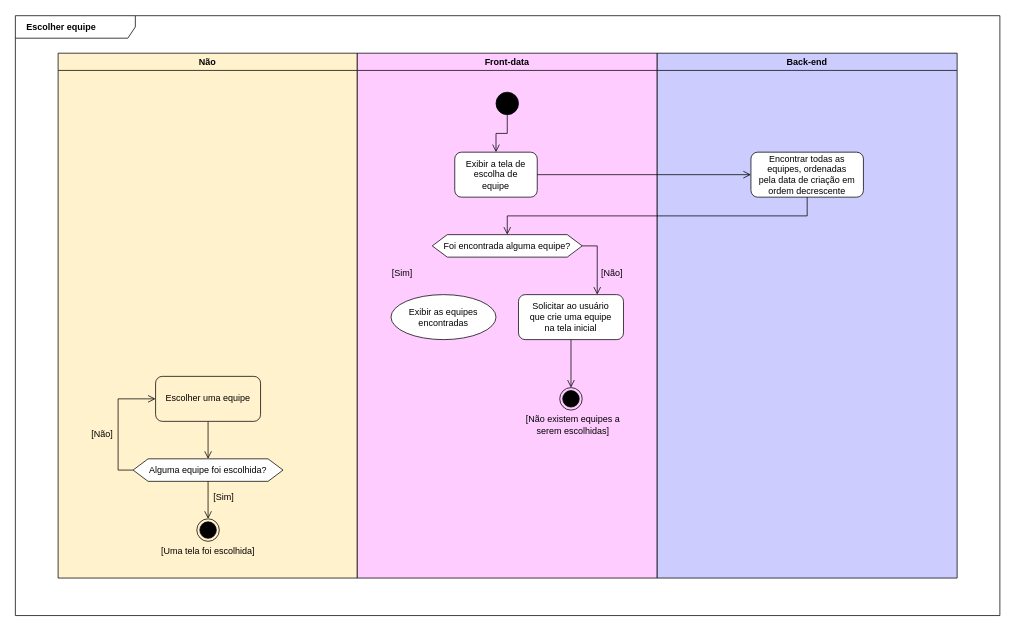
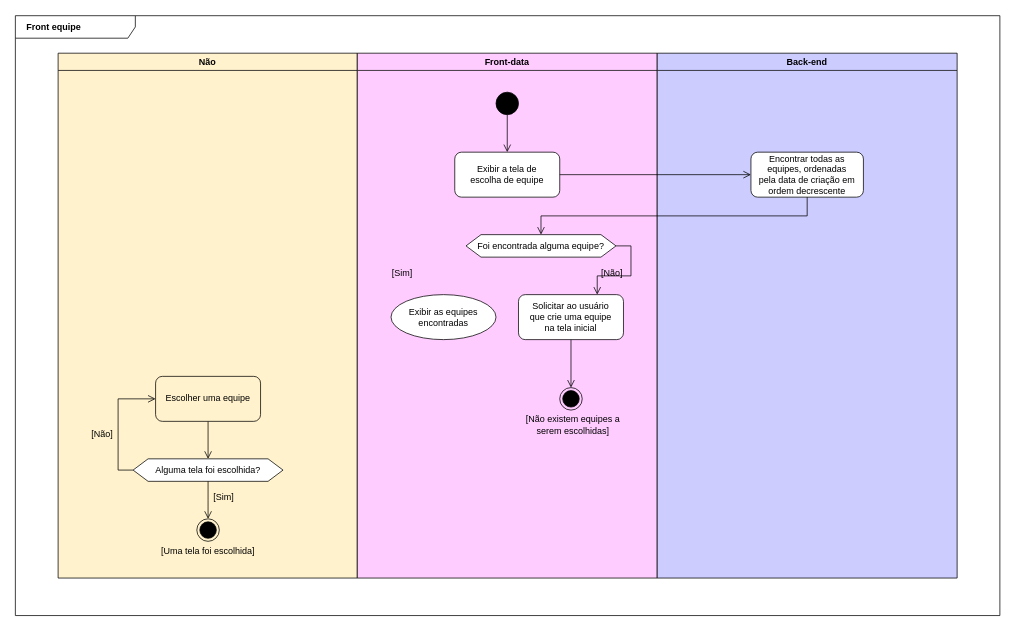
- <mxCell id="2" value="Escolher equipe" style="shape=umlFrame;whiteSpace=wrap;html=1;pointerEvents=0;recursiveResize=0;container=1;collapsible=0;width=160;align=left;spacing=15;fontStyle=1" parent="1" vertex="1"><mxGeometry x="20" y="20" width="1313" height="800" as="geometry" /></mxCell>
+ <mxCell id="2" value="Front equipe" style="shape=umlFrame;whiteSpace=wrap;html=1;pointerEvents=0;recursiveResize=0;container=1;collapsible=0;width=160;align=left;spacing=15;fontStyle=1" parent="1" vertex="1"><mxGeometry x="20" y="20" width="1313" height="800" as="geometry" /></mxCell>
- <mxCell id="14" value="Exibir a tela de escolha de equipe" style="strokeColor=default;whiteSpace=wrap;rounded=1;glass=0;spacing=11;" parent="13" vertex="1"><mxGeometry x="130" y="132" width="110" height="60" as="geometry" /></mxCell>
+ <mxCell id="14" value="Exibir a tela de escolha de equipe" style="strokeColor=default;whiteSpace=wrap;rounded=1;glass=0;spacing=11;" parent="13" vertex="1"><mxGeometry x="130" y="132" width="140" height="60" as="geometry" /></mxCell>
- <mxCell id="18" value="Foi encontrada alguma equipe?" style="shape=hexagon;perimeter=hexagonPerimeter2;whiteSpace=wrap;html=1;fixedSize=1;" parent="13" vertex="1"><mxGeometry x="100" y="242" width="200" height="30" as="geometry" /></mxCell>
+ <mxCell id="18" value="Foi encontrada alguma equipe?" style="shape=hexagon;perimeter=hexagonPerimeter2;whiteSpace=wrap;html=1;fixedSize=1;" parent="13" vertex="1"><mxGeometry x="145" y="242" width="200" height="30" as="geometry" /></mxCell>
- <mxCell id="7" value="Alguma equipe foi escolhida?" style="shape=hexagon;perimeter=hexagonPerimeter2;whiteSpace=wrap;html=1;fixedSize=1;" parent="3" vertex="1"><mxGeometry x="100" y="541" width="200" height="30" as="geometry" /></mxCell>
+ <mxCell id="7" value="Alguma tela foi escolhida?" style="shape=hexagon;perimeter=hexagonPerimeter2;whiteSpace=wrap;html=1;fixedSize=1;" parent="3" vertex="1"><mxGeometry x="100" y="541" width="200" height="30" as="geometry" /></mxCell>
